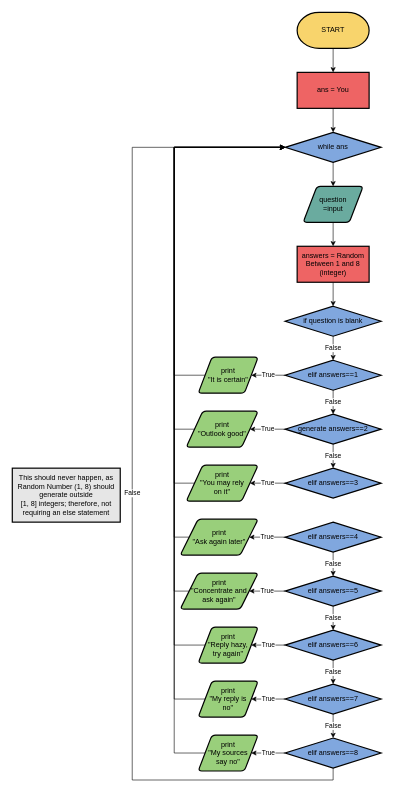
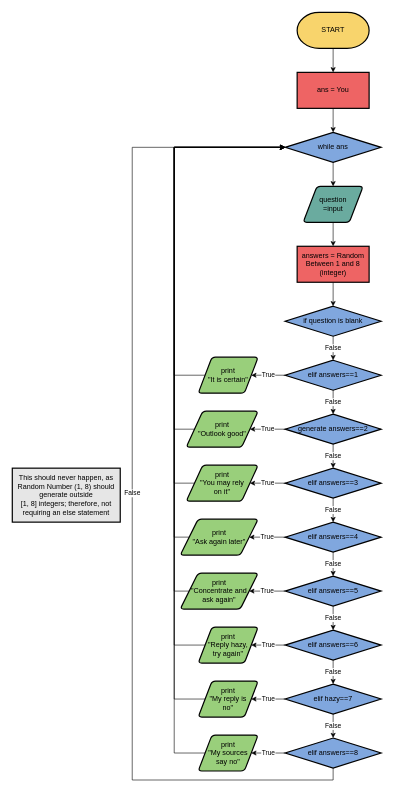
+ <mxCell id="26" value="False" style="edgeStyle=orthogonalEdgeStyle;rounded=0;orthogonalLoop=1;jettySize=auto;html=1;exitX=0.5;exitY=1;exitDx=0;exitDy=0;exitPerimeter=0;entryX=0.5;entryY=0;entryDx=0;entryDy=0;entryPerimeter=0;" edge="1" parent="1" source="28" target="31"><mxGeometry relative="1" as="geometry" /></mxCell>
- <mxCell id="40" value="elif answers==7" style="strokeWidth=2;html=1;shape=mxgraph.flowchart.decision;whiteSpace=wrap;fillColor=#80a7de;" vertex="1" parent="1"><mxGeometry x="475" y="1140" width="160" height="50" as="geometry" /></mxCell>
+ <mxCell id="40" value="elif hazy==7" style="strokeWidth=2;html=1;shape=mxgraph.flowchart.decision;whiteSpace=wrap;fillColor=#80a7de;" vertex="1" parent="1"><mxGeometry x="475" y="1140" width="160" height="50" as="geometry" /></mxCell>
